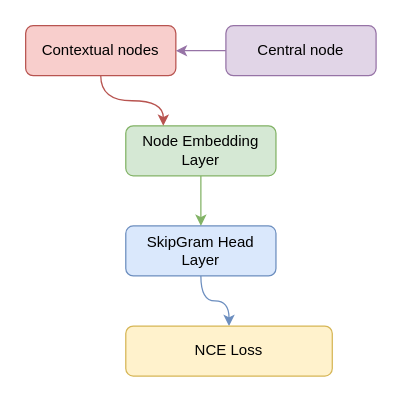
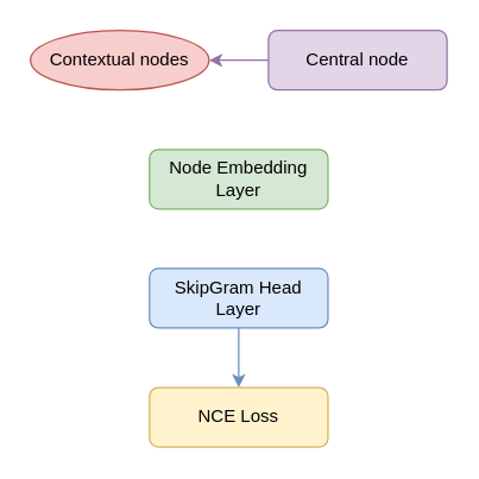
- <mxCell id="8" value="Contextual nodes" style="rounded=1;whiteSpace=wrap;html=1;fillColor=#f8cecc;strokeColor=#b85450;" vertex="1" parent="1"><mxGeometry x="20" y="20" width="120" height="40" as="geometry" /></mxCell>
+ <mxCell id="8" value="Contextual nodes" style="ellipse;whiteSpace=wrap;html=1;fillColor=#f8cecc;strokeColor=#b85450;" vertex="1" parent="1"><mxGeometry x="20" y="20" width="120" height="40" as="geometry" /></mxCell>
- <mxCell id="7" style="edgeStyle=orthogonalEdgeStyle;rounded=0;orthogonalLoop=1;jettySize=auto;html=1;entryX=0.25;entryY=0;entryDx=0;entryDy=0;curved=1;fillColor=#f8cecc;strokeColor=#b85450;" edge="1" parent="1" source="8" target="3"><mxGeometry relative="1" as="geometry" /></mxCell>
- <mxCell id="2" style="edgeStyle=orthogonalEdgeStyle;curved=1;rounded=0;orthogonalLoop=1;jettySize=auto;html=1;fillColor=#d5e8d4;strokeColor=#82b366;" edge="1" parent="1" source="3" target="5"><mxGeometry relative="1" as="geometry" /></mxCell>
- <mxCell id="6" value="NCE Loss" style="rounded=1;whiteSpace=wrap;html=1;fillColor=#fff2cc;strokeColor=#d6b656;" vertex="1" parent="1"><mxGeometry x="100" y="260" width="165" height="40" as="geometry" /></mxCell>
+ <mxCell id="6" value="NCE Loss" style="rounded=1;whiteSpace=wrap;html=1;fillColor=#fff2cc;strokeColor=#d6b656;" vertex="1" parent="1"><mxGeometry x="100" y="260" width="120" height="40" as="geometry" /></mxCell>
